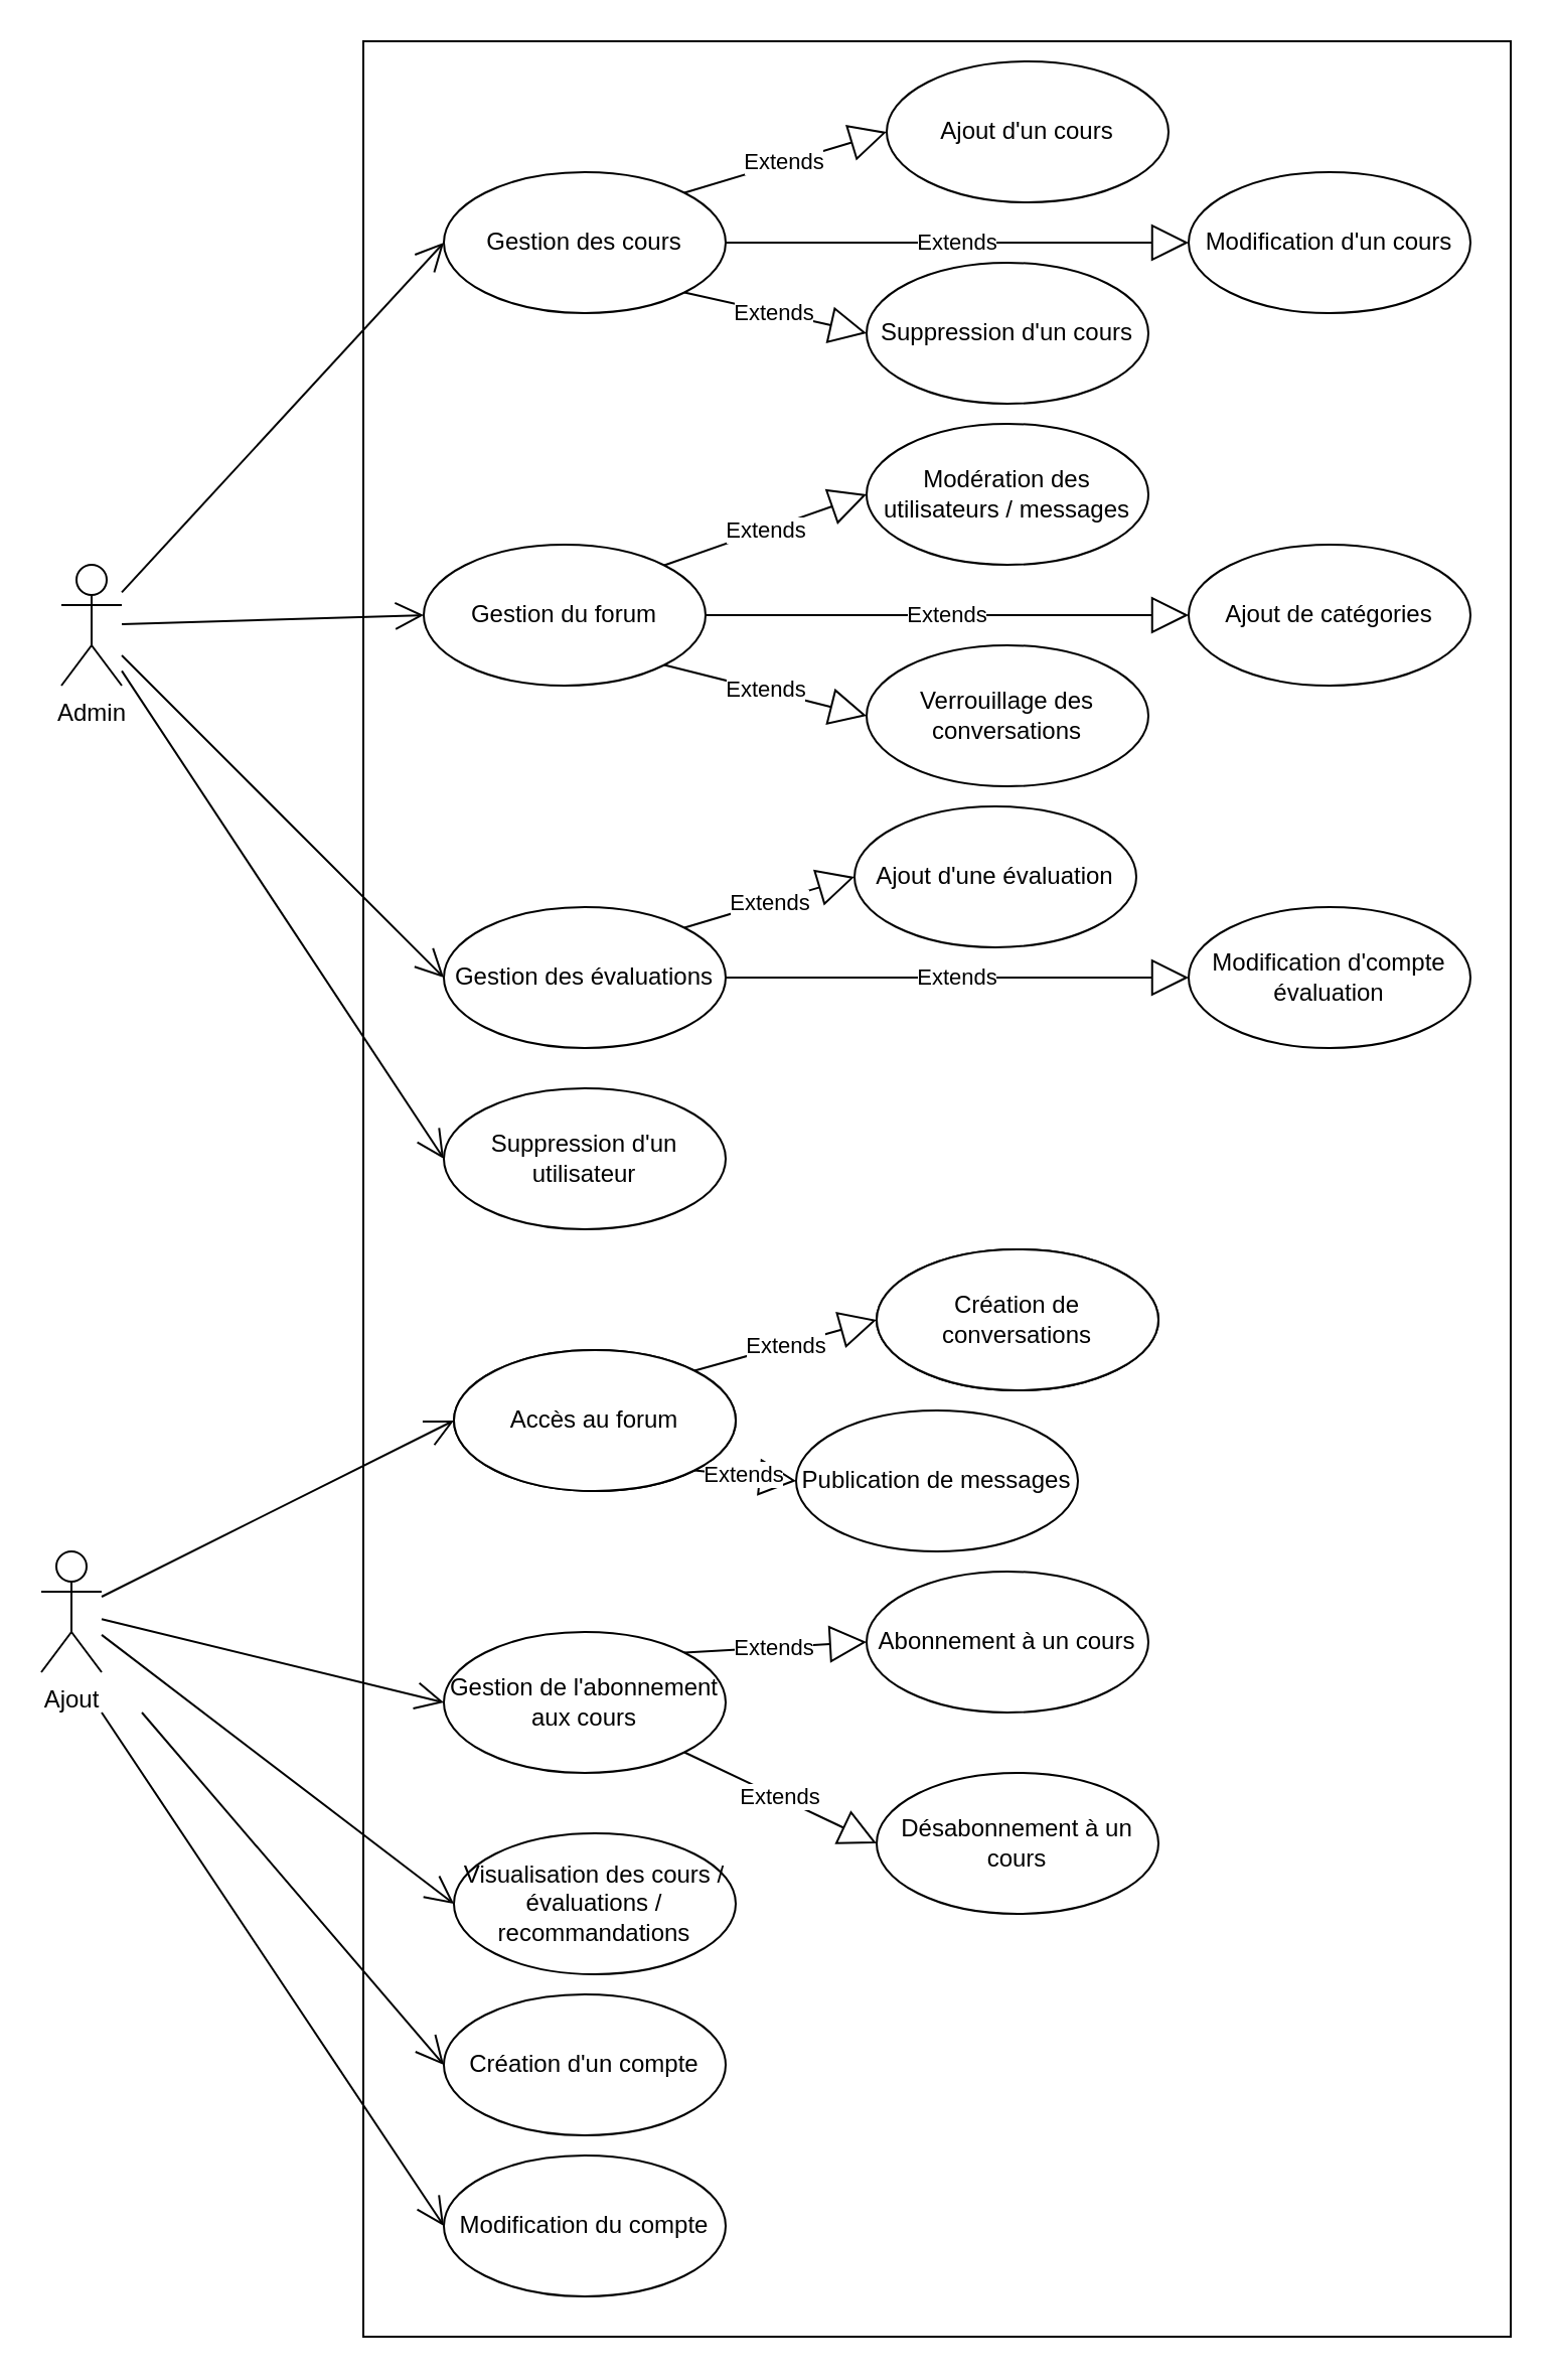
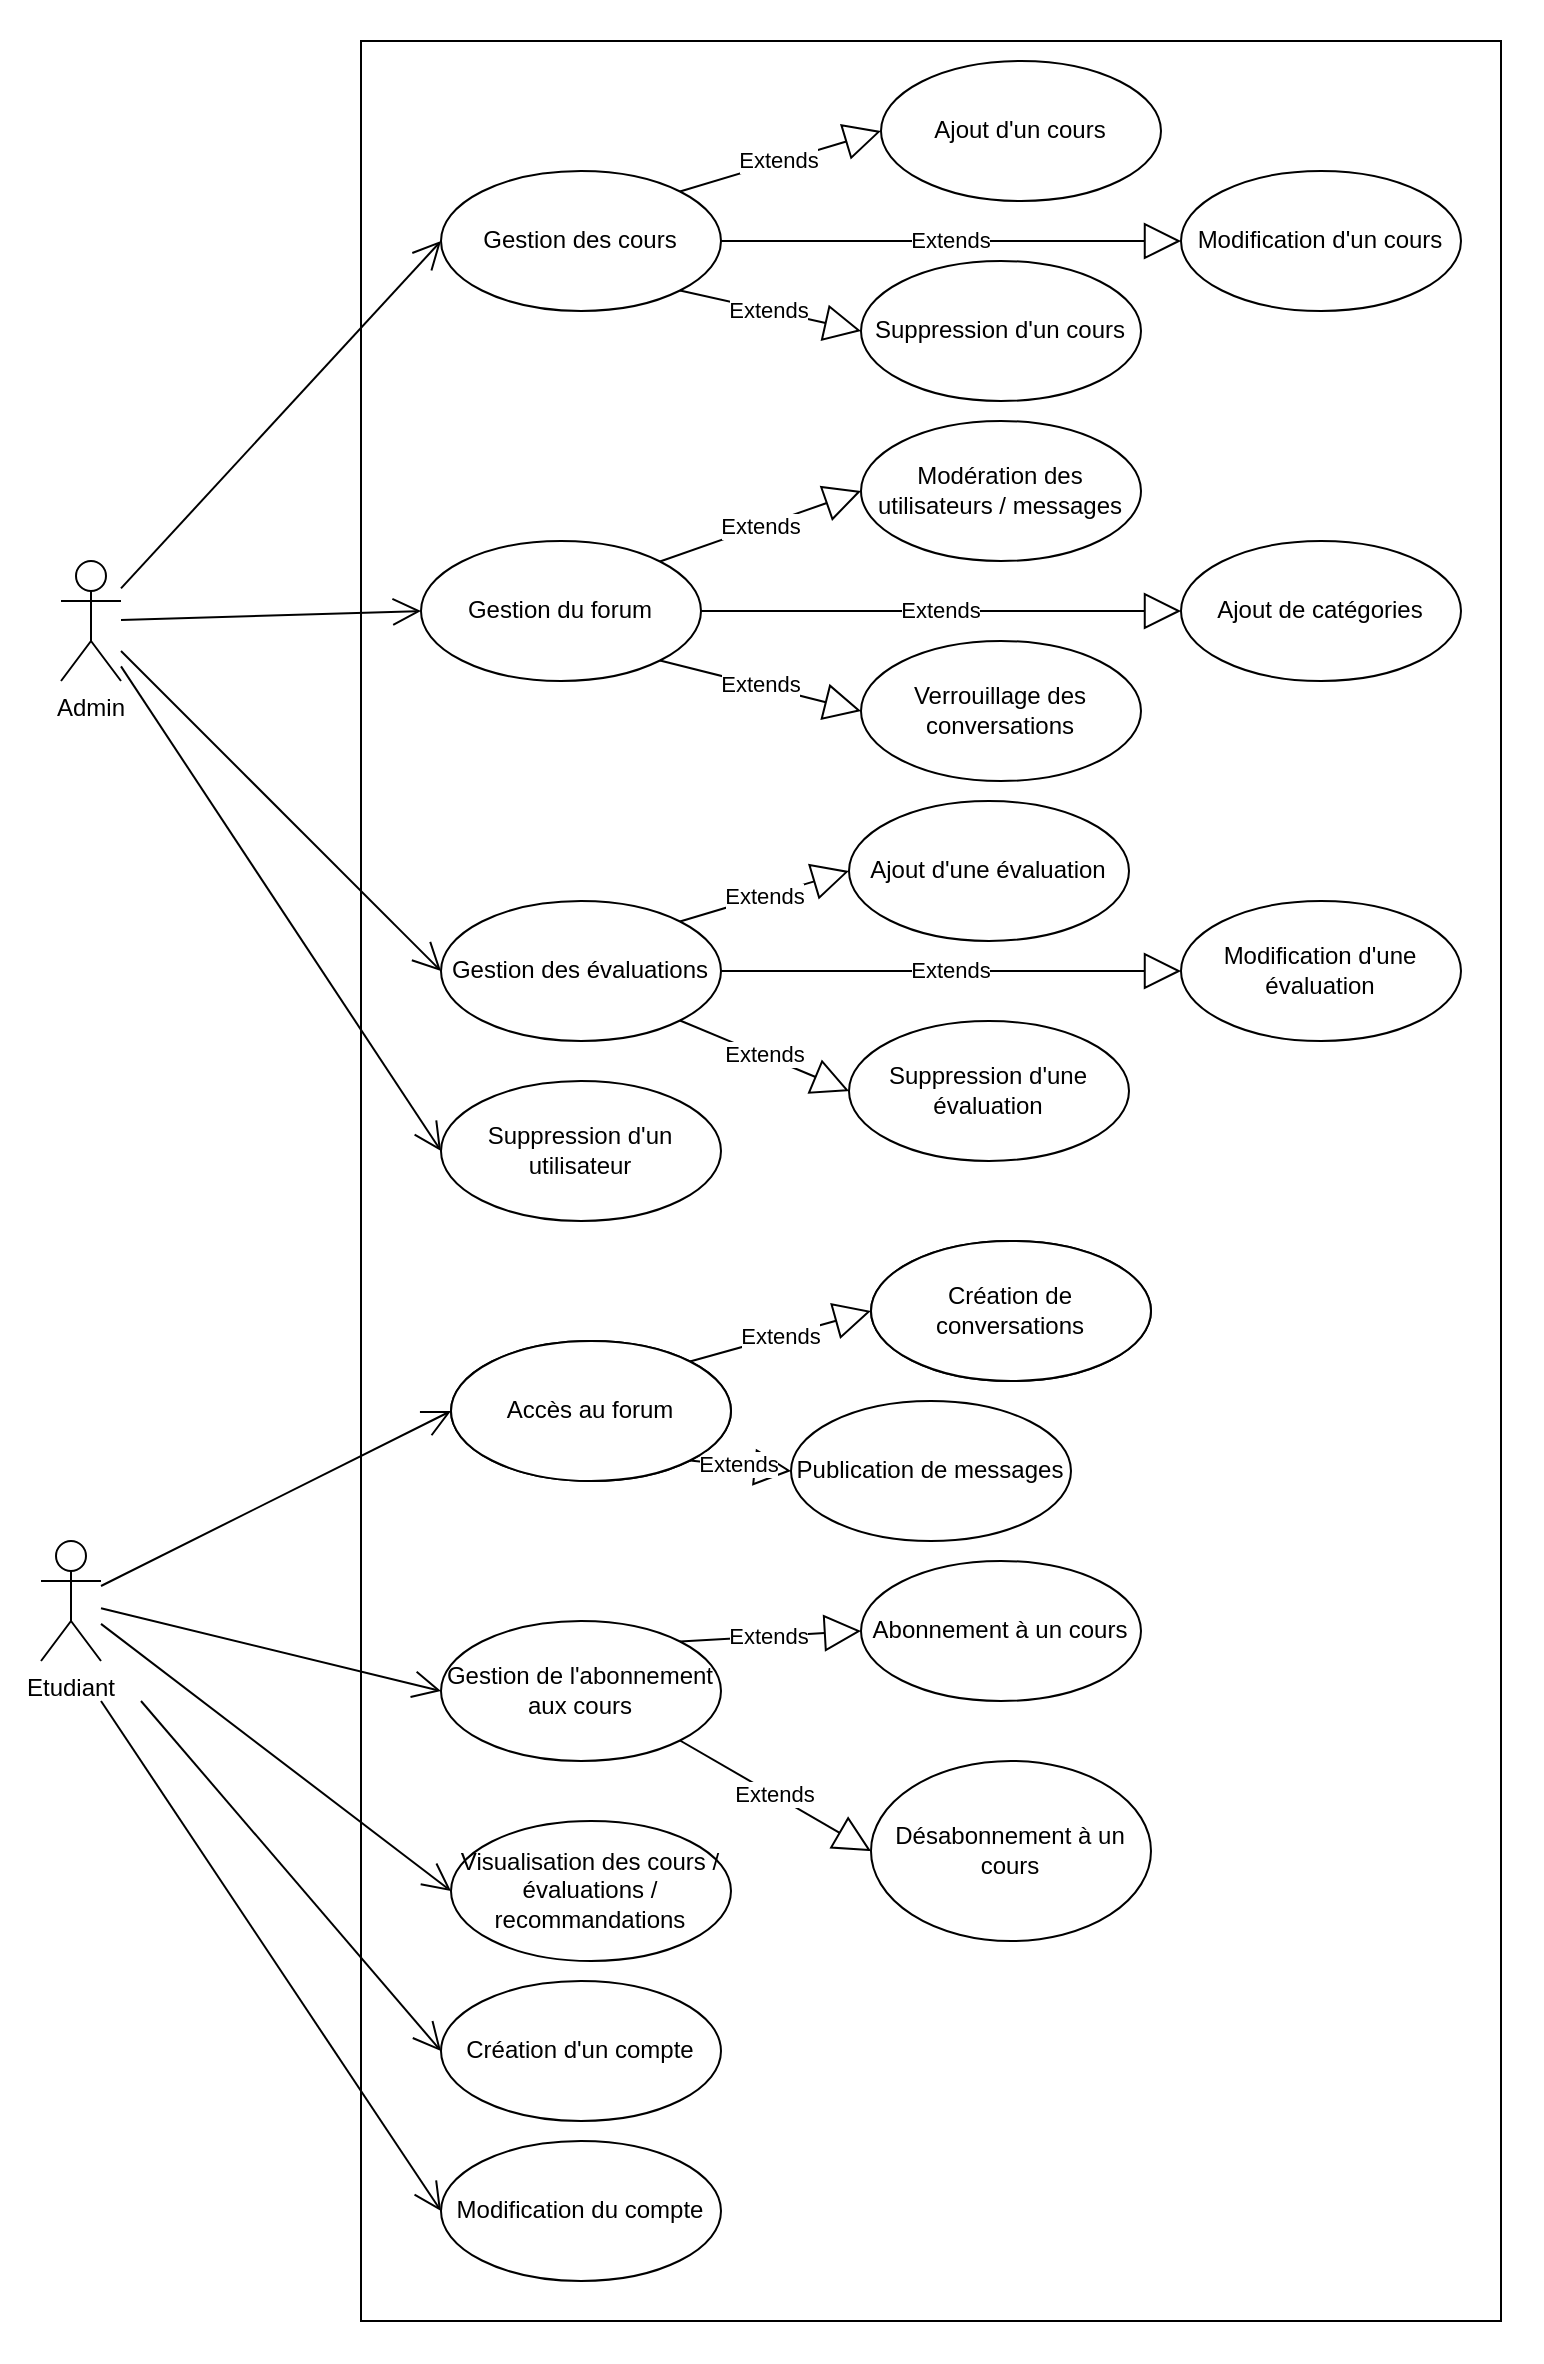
- <mxCell id="26" value="Modification d'compte évaluation" style="ellipse;whiteSpace=wrap;html=1;" parent="1" vertex="1"><mxGeometry x="590" y="450" width="140" height="70" as="geometry" /></mxCell>
+ <mxCell id="26" value="Modification d'une évaluation" style="ellipse;whiteSpace=wrap;html=1;" parent="1" vertex="1"><mxGeometry x="590" y="450" width="140" height="70" as="geometry" /></mxCell>
+ <mxCell id="39" value="Extends" style="endArrow=block;endSize=16;endFill=0;html=1;exitX=1;exitY=1;exitDx=0;exitDy=0;entryX=0;entryY=0.5;entryDx=0;entryDy=0;" parent="1" source="5" target="25" edge="1"><mxGeometry width="160" relative="1" as="geometry"><mxPoint x="329.497" y="500.251" as="sourcePoint" /><mxPoint x="414" y="475" as="targetPoint" /></mxGeometry></mxCell>
+ <mxCell id="25" value="Suppression d'une évaluation" style="ellipse;whiteSpace=wrap;html=1;" parent="1" vertex="1"><mxGeometry x="424" y="510" width="140" height="70" as="geometry" /></mxCell>
- <mxCell id="7" value="Ajout" style="shape=umlActor;verticalLabelPosition=bottom;verticalAlign=top;html=1;" parent="1" vertex="1"><mxGeometry x="20" y="770" width="30" height="60" as="geometry" /></mxCell>
+ <mxCell id="7" value="Etudiant" style="shape=umlActor;verticalLabelPosition=bottom;verticalAlign=top;html=1;" parent="1" vertex="1"><mxGeometry x="20" y="770" width="30" height="60" as="geometry" /></mxCell>
- <mxCell id="31" value="Désabonnement à un cours" style="ellipse;whiteSpace=wrap;html=1;" parent="1" vertex="1"><mxGeometry x="435" y="880" width="140" height="70" as="geometry" /></mxCell>
+ <mxCell id="31" value="Désabonnement à un cours" style="ellipse;whiteSpace=wrap;html=1;" parent="1" vertex="1"><mxGeometry x="435" y="880" width="140" height="90" as="geometry" /></mxCell>
